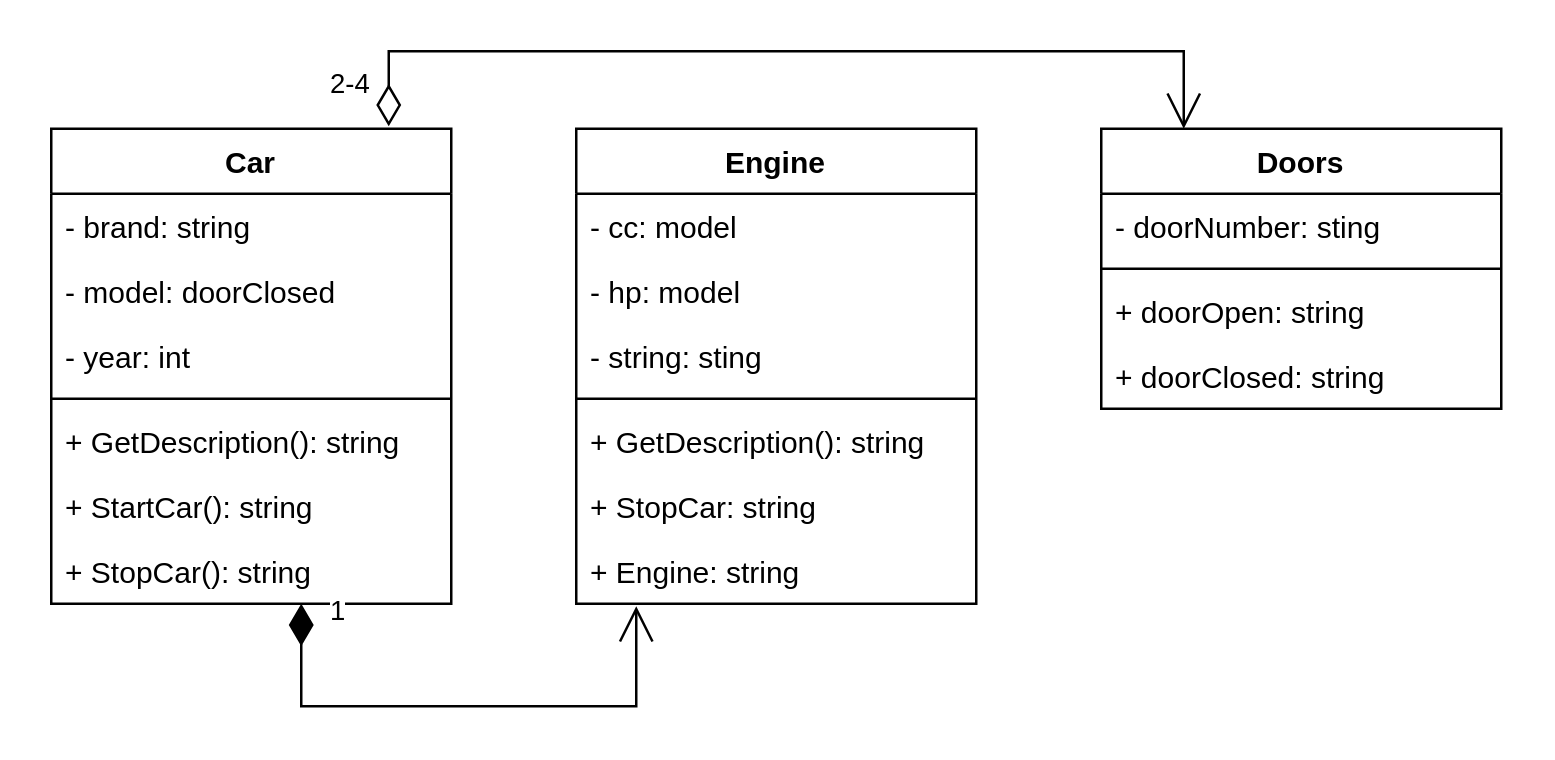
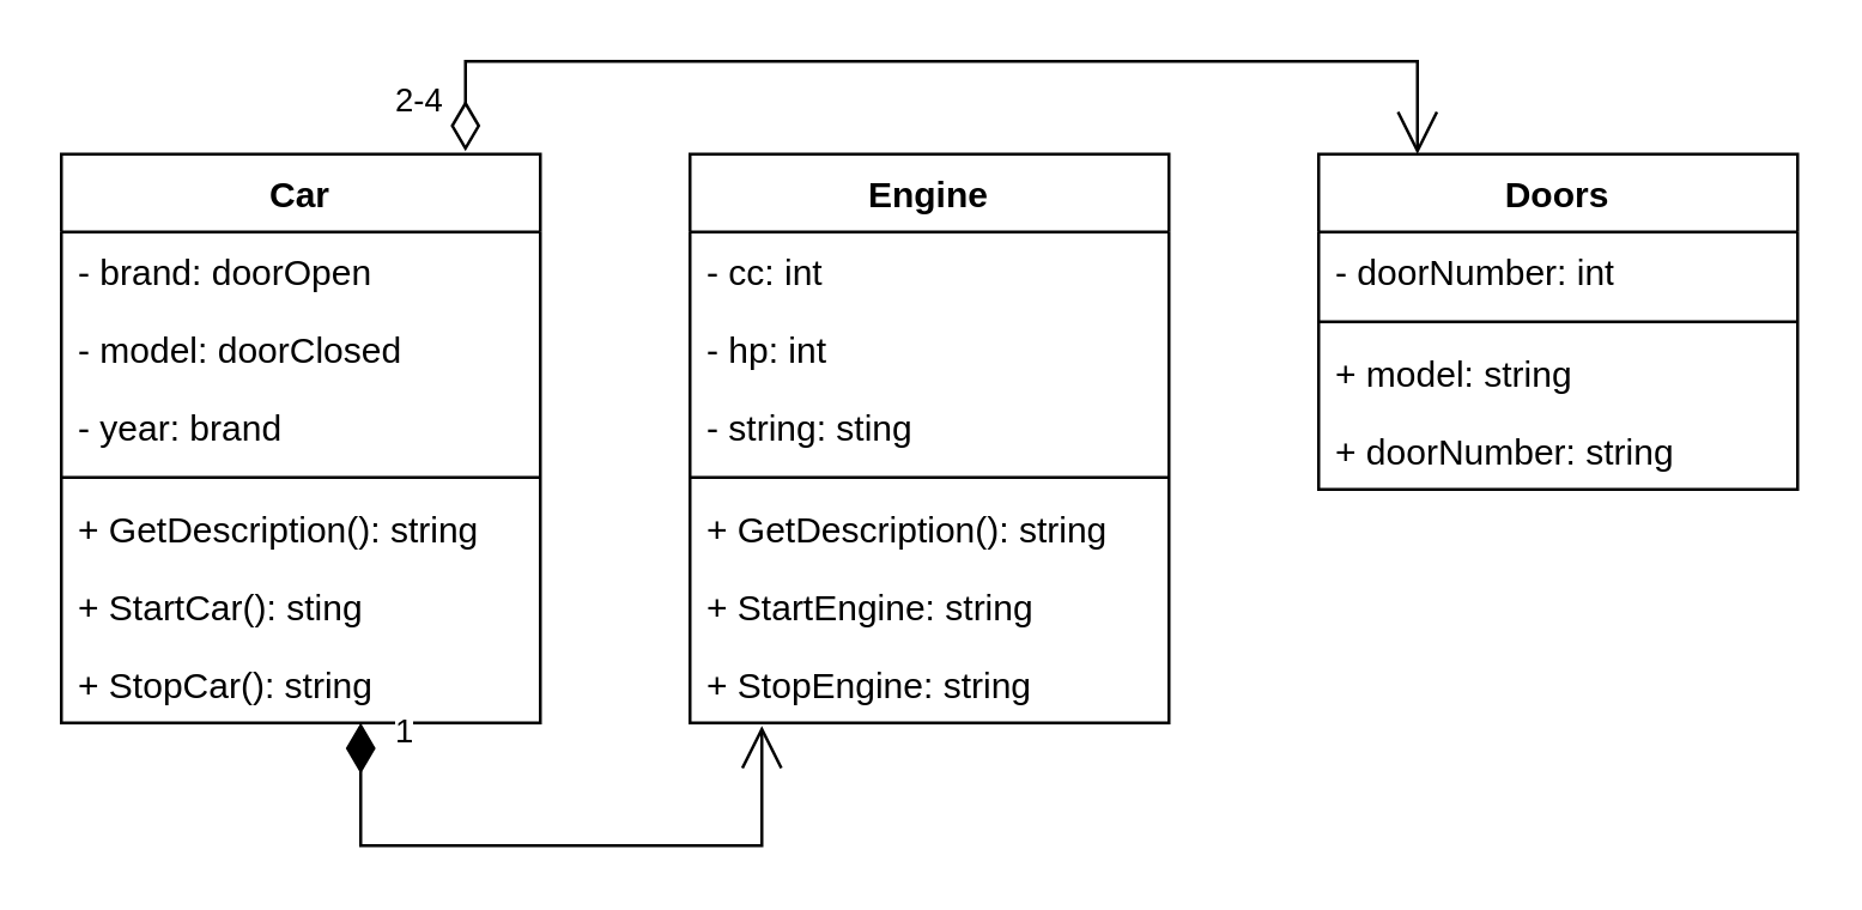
- <mxCell id="3" value="- brand:&amp;nbsp;string&lt;div&gt;&lt;br&gt;&lt;/div&gt;" style="text;strokeColor=none;fillColor=none;align=left;verticalAlign=top;spacingLeft=4;spacingRight=4;overflow=hidden;rotatable=0;points=[[0,0.5],[1,0.5]];portConstraint=eastwest;whiteSpace=wrap;html=1;" vertex="1" parent="2"><mxGeometry y="26" width="160" height="26" as="geometry" /></mxCell>
+ <mxCell id="3" value="- brand:&amp;nbsp;doorOpen&lt;div&gt;&lt;br&gt;&lt;/div&gt;" style="text;strokeColor=none;fillColor=none;align=left;verticalAlign=top;spacingLeft=4;spacingRight=4;overflow=hidden;rotatable=0;points=[[0,0.5],[1,0.5]];portConstraint=eastwest;whiteSpace=wrap;html=1;" vertex="1" parent="2"><mxGeometry y="26" width="160" height="26" as="geometry" /></mxCell>
- <mxCell id="11" value="- cc: model" style="text;strokeColor=none;fillColor=none;align=left;verticalAlign=top;spacingLeft=4;spacingRight=4;overflow=hidden;rotatable=0;points=[[0,0.5],[1,0.5]];portConstraint=eastwest;whiteSpace=wrap;html=1;" vertex="1" parent="10"><mxGeometry y="26" width="160" height="26" as="geometry" /></mxCell>
+ <mxCell id="11" value="- cc: int" style="text;strokeColor=none;fillColor=none;align=left;verticalAlign=top;spacingLeft=4;spacingRight=4;overflow=hidden;rotatable=0;points=[[0,0.5],[1,0.5]];portConstraint=eastwest;whiteSpace=wrap;html=1;" vertex="1" parent="10"><mxGeometry y="26" width="160" height="26" as="geometry" /></mxCell>
- <mxCell id="19" value="- doorNumber: sting" style="text;strokeColor=none;fillColor=none;align=left;verticalAlign=top;spacingLeft=4;spacingRight=4;overflow=hidden;rotatable=0;points=[[0,0.5],[1,0.5]];portConstraint=eastwest;whiteSpace=wrap;html=1;" vertex="1" parent="18"><mxGeometry y="26" width="160" height="26" as="geometry" /></mxCell>
+ <mxCell id="19" value="- doorNumber: int" style="text;strokeColor=none;fillColor=none;align=left;verticalAlign=top;spacingLeft=4;spacingRight=4;overflow=hidden;rotatable=0;points=[[0,0.5],[1,0.5]];portConstraint=eastwest;whiteSpace=wrap;html=1;" vertex="1" parent="18"><mxGeometry y="26" width="160" height="26" as="geometry" /></mxCell>
- <mxCell id="12" value="- hp: model" style="text;strokeColor=none;fillColor=none;align=left;verticalAlign=top;spacingLeft=4;spacingRight=4;overflow=hidden;rotatable=0;points=[[0,0.5],[1,0.5]];portConstraint=eastwest;whiteSpace=wrap;html=1;" vertex="1" parent="10"><mxGeometry y="52" width="160" height="26" as="geometry" /></mxCell>
+ <mxCell id="12" value="- hp: int" style="text;strokeColor=none;fillColor=none;align=left;verticalAlign=top;spacingLeft=4;spacingRight=4;overflow=hidden;rotatable=0;points=[[0,0.5],[1,0.5]];portConstraint=eastwest;whiteSpace=wrap;html=1;" vertex="1" parent="10"><mxGeometry y="52" width="160" height="26" as="geometry" /></mxCell>
- <mxCell id="21" value="+ doorOpen: string" style="text;strokeColor=none;fillColor=none;align=left;verticalAlign=top;spacingLeft=4;spacingRight=4;overflow=hidden;rotatable=0;points=[[0,0.5],[1,0.5]];portConstraint=eastwest;whiteSpace=wrap;html=1;" vertex="1" parent="18"><mxGeometry y="60" width="160" height="26" as="geometry" /></mxCell>
+ <mxCell id="21" value="+ model: string" style="text;strokeColor=none;fillColor=none;align=left;verticalAlign=top;spacingLeft=4;spacingRight=4;overflow=hidden;rotatable=0;points=[[0,0.5],[1,0.5]];portConstraint=eastwest;whiteSpace=wrap;html=1;" vertex="1" parent="18"><mxGeometry y="60" width="160" height="26" as="geometry" /></mxCell>
- <mxCell id="5" value="- year: int" style="text;strokeColor=none;fillColor=none;align=left;verticalAlign=top;spacingLeft=4;spacingRight=4;overflow=hidden;rotatable=0;points=[[0,0.5],[1,0.5]];portConstraint=eastwest;whiteSpace=wrap;html=1;" vertex="1" parent="2"><mxGeometry y="78" width="160" height="26" as="geometry" /></mxCell>
+ <mxCell id="5" value="- year: brand" style="text;strokeColor=none;fillColor=none;align=left;verticalAlign=top;spacingLeft=4;spacingRight=4;overflow=hidden;rotatable=0;points=[[0,0.5],[1,0.5]];portConstraint=eastwest;whiteSpace=wrap;html=1;" vertex="1" parent="2"><mxGeometry y="78" width="160" height="26" as="geometry" /></mxCell>
- <mxCell id="22" value="+ doorClosed: string&lt;div&gt;&lt;br&gt;&lt;/div&gt;" style="text;strokeColor=none;fillColor=none;align=left;verticalAlign=top;spacingLeft=4;spacingRight=4;overflow=hidden;rotatable=0;points=[[0,0.5],[1,0.5]];portConstraint=eastwest;whiteSpace=wrap;html=1;" vertex="1" parent="18"><mxGeometry y="86" width="160" height="26" as="geometry" /></mxCell>
+ <mxCell id="22" value="+ doorNumber: string&lt;div&gt;&lt;br&gt;&lt;/div&gt;" style="text;strokeColor=none;fillColor=none;align=left;verticalAlign=top;spacingLeft=4;spacingRight=4;overflow=hidden;rotatable=0;points=[[0,0.5],[1,0.5]];portConstraint=eastwest;whiteSpace=wrap;html=1;" vertex="1" parent="18"><mxGeometry y="86" width="160" height="26" as="geometry" /></mxCell>
- <mxCell id="8" value="+ StartCar(): string" style="text;strokeColor=none;fillColor=none;align=left;verticalAlign=top;spacingLeft=4;spacingRight=4;overflow=hidden;rotatable=0;points=[[0,0.5],[1,0.5]];portConstraint=eastwest;whiteSpace=wrap;html=1;" vertex="1" parent="2"><mxGeometry y="138" width="160" height="26" as="geometry" /></mxCell>
+ <mxCell id="8" value="+ StartCar(): sting" style="text;strokeColor=none;fillColor=none;align=left;verticalAlign=top;spacingLeft=4;spacingRight=4;overflow=hidden;rotatable=0;points=[[0,0.5],[1,0.5]];portConstraint=eastwest;whiteSpace=wrap;html=1;" vertex="1" parent="2"><mxGeometry y="138" width="160" height="26" as="geometry" /></mxCell>
- <mxCell id="16" value="+ StopCar: string&lt;div&gt;&lt;br&gt;&lt;/div&gt;" style="text;strokeColor=none;fillColor=none;align=left;verticalAlign=top;spacingLeft=4;spacingRight=4;overflow=hidden;rotatable=0;points=[[0,0.5],[1,0.5]];portConstraint=eastwest;whiteSpace=wrap;html=1;" vertex="1" parent="10"><mxGeometry y="138" width="160" height="26" as="geometry" /></mxCell>
+ <mxCell id="16" value="+ StartEngine: string&lt;div&gt;&lt;br&gt;&lt;/div&gt;" style="text;strokeColor=none;fillColor=none;align=left;verticalAlign=top;spacingLeft=4;spacingRight=4;overflow=hidden;rotatable=0;points=[[0,0.5],[1,0.5]];portConstraint=eastwest;whiteSpace=wrap;html=1;" vertex="1" parent="10"><mxGeometry y="138" width="160" height="26" as="geometry" /></mxCell>
- <mxCell id="17" value="+ Engine: string" style="text;strokeColor=none;fillColor=none;align=left;verticalAlign=top;spacingLeft=4;spacingRight=4;overflow=hidden;rotatable=0;points=[[0,0.5],[1,0.5]];portConstraint=eastwest;whiteSpace=wrap;html=1;" vertex="1" parent="10"><mxGeometry y="164" width="160" height="26" as="geometry" /></mxCell>
+ <mxCell id="17" value="+ StopEngine: string" style="text;strokeColor=none;fillColor=none;align=left;verticalAlign=top;spacingLeft=4;spacingRight=4;overflow=hidden;rotatable=0;points=[[0,0.5],[1,0.5]];portConstraint=eastwest;whiteSpace=wrap;html=1;" vertex="1" parent="10"><mxGeometry y="164" width="160" height="26" as="geometry" /></mxCell>
